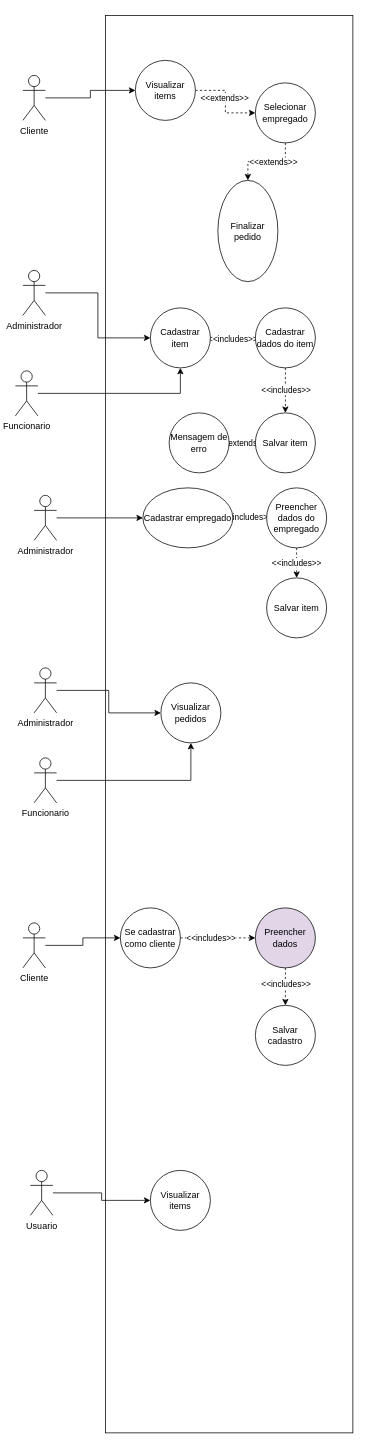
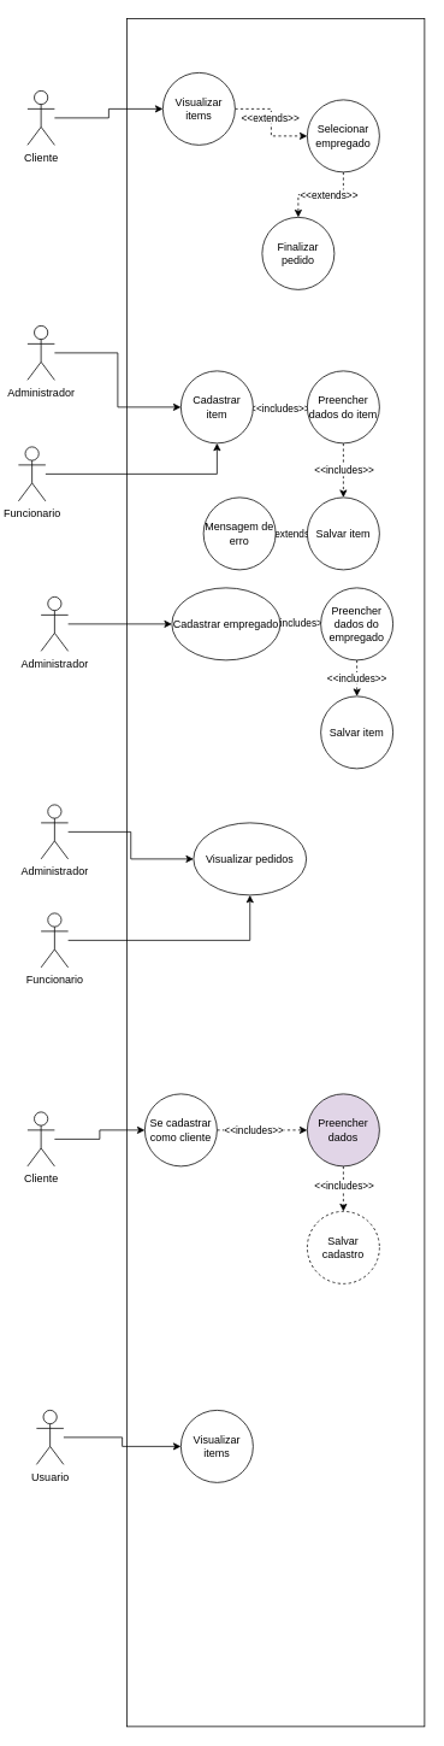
- <mxCell id="11" value="Finalizar pedido" style="ellipse;whiteSpace=wrap;html=1;aspect=fixed;" vertex="1" parent="1"><mxGeometry x="290" y="240" width="80" height="135" as="geometry" /></mxCell>
+ <mxCell id="11" value="Finalizar pedido" style="ellipse;whiteSpace=wrap;html=1;aspect=fixed;" vertex="1" parent="1"><mxGeometry x="290" y="240" width="80" height="80" as="geometry" /></mxCell>
- <mxCell id="19" value="Cadastrar dados do item" style="ellipse;whiteSpace=wrap;html=1;aspect=fixed;" vertex="1" parent="1"><mxGeometry x="340" y="410" width="80" height="80" as="geometry" /></mxCell>
+ <mxCell id="19" value="Preencher dados do item" style="ellipse;whiteSpace=wrap;html=1;aspect=fixed;" vertex="1" parent="1"><mxGeometry x="340" y="410" width="80" height="80" as="geometry" /></mxCell>
- <mxCell id="33" value="Visualizar pedidos" style="ellipse;whiteSpace=wrap;html=1;aspect=fixed;" vertex="1" parent="1"><mxGeometry x="214" y="910" width="80" height="80" as="geometry" /></mxCell>
+ <mxCell id="33" value="Visualizar pedidos" style="ellipse;whiteSpace=wrap;html=1;aspect=fixed;" vertex="1" parent="1"><mxGeometry x="214" y="910" width="125" height="80" as="geometry" /></mxCell>
- <mxCell id="44" value="Salvar cadastro" style="ellipse;whiteSpace=wrap;html=1;aspect=fixed;" vertex="1" parent="1"><mxGeometry x="340" y="1340" width="80" height="80" as="geometry" /></mxCell>
+ <mxCell id="44" value="Salvar cadastro" style="ellipse;whiteSpace=wrap;html=1;aspect=fixed;dashed=1;" vertex="1" parent="1"><mxGeometry x="340" y="1340" width="80" height="80" as="geometry" /></mxCell>
